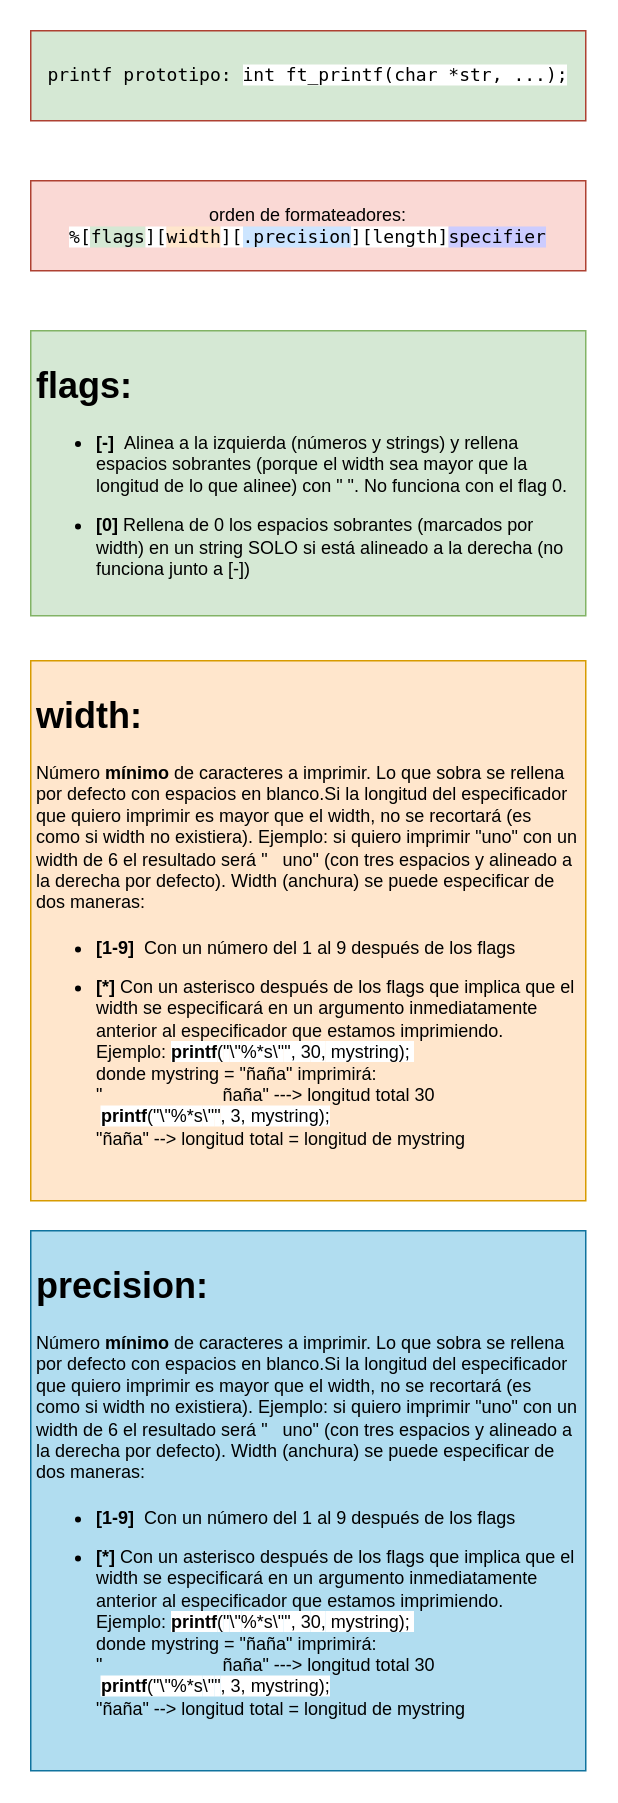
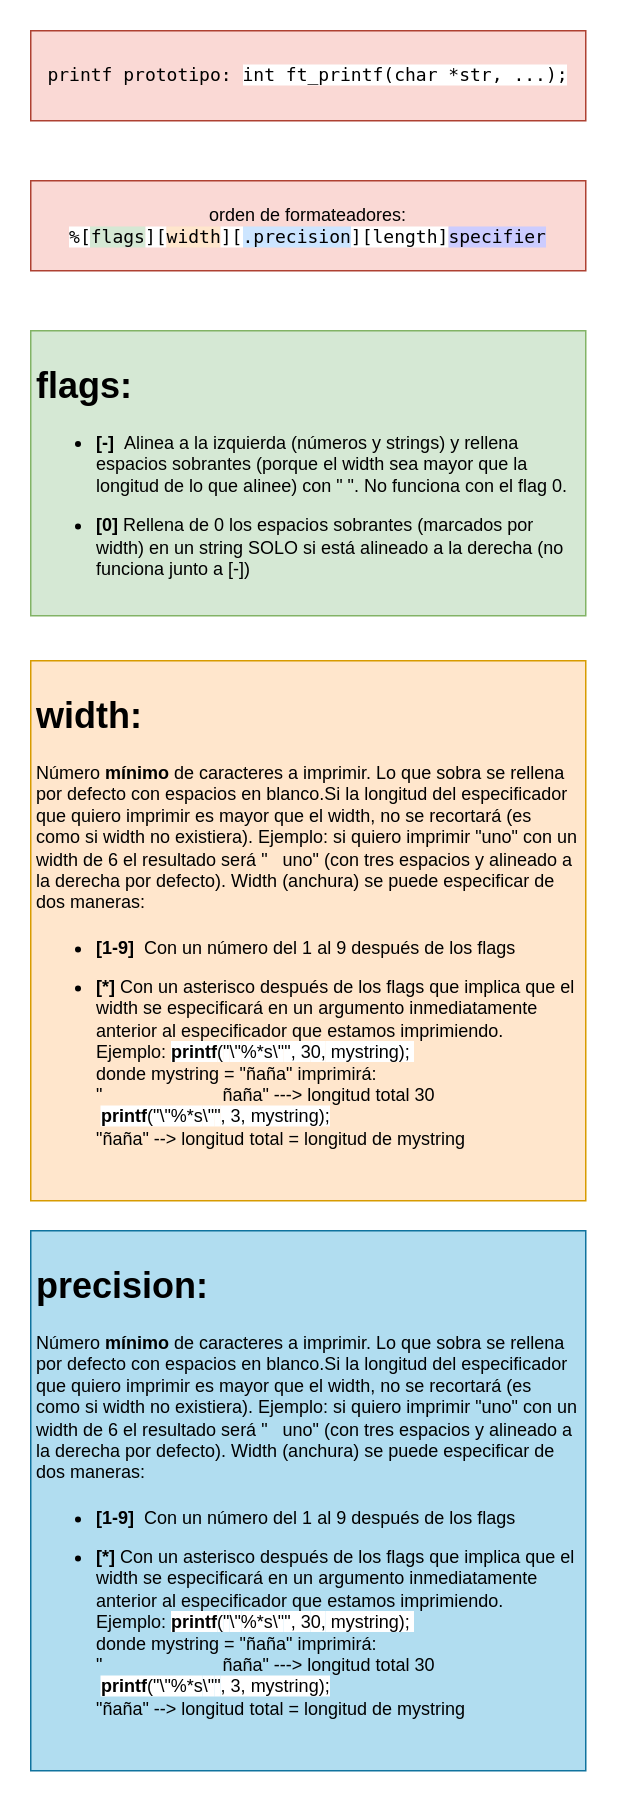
- <mxCell id="2" value="&lt;pre&gt;printf prototipo: &lt;span style=&quot;background-color: rgb(255 , 255 , 255)&quot;&gt;int ft_printf(char *str, ...);&lt;/span&gt;&lt;/pre&gt;" style="rounded=0;whiteSpace=wrap;html=1;fillColor=#d5e8d4;strokeColor=#ae4132;" vertex="1" parent="1"><mxGeometry x="20" y="20" width="370" height="60" as="geometry" /></mxCell>
+ <mxCell id="2" value="&lt;pre&gt;printf prototipo: &lt;span style=&quot;background-color: rgb(255 , 255 , 255)&quot;&gt;int ft_printf(char *str, ...);&lt;/span&gt;&lt;/pre&gt;" style="rounded=0;whiteSpace=wrap;html=1;fillColor=#fad9d5;strokeColor=#ae4132;" vertex="1" parent="1"><mxGeometry x="20" y="20" width="370" height="60" as="geometry" /></mxCell>
